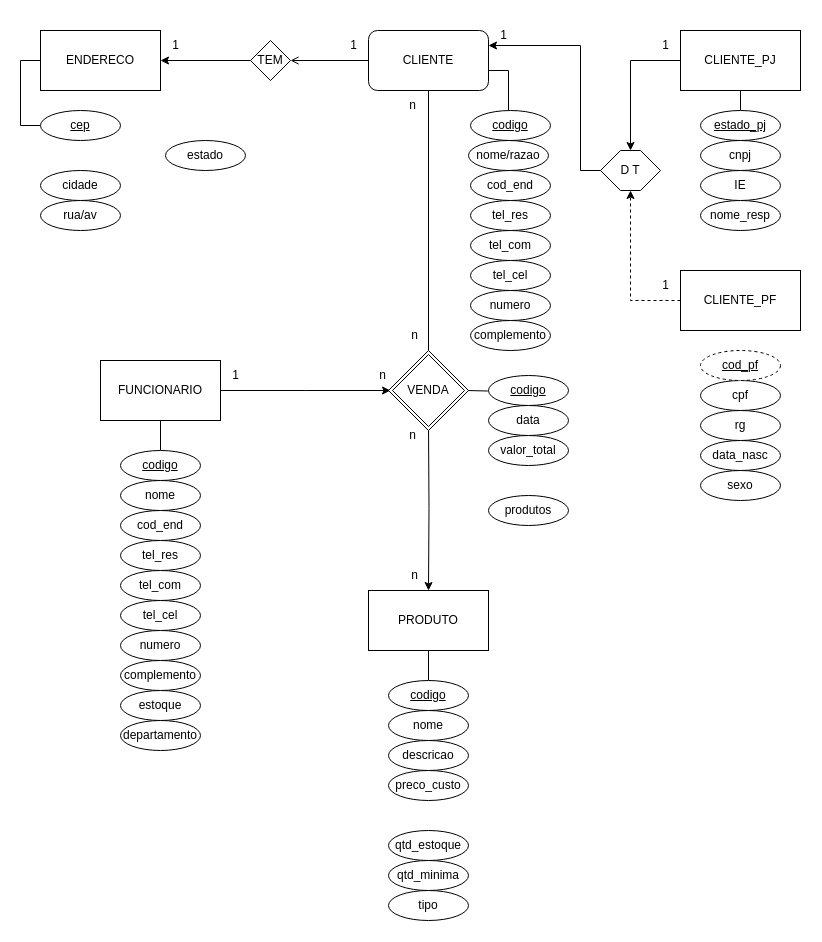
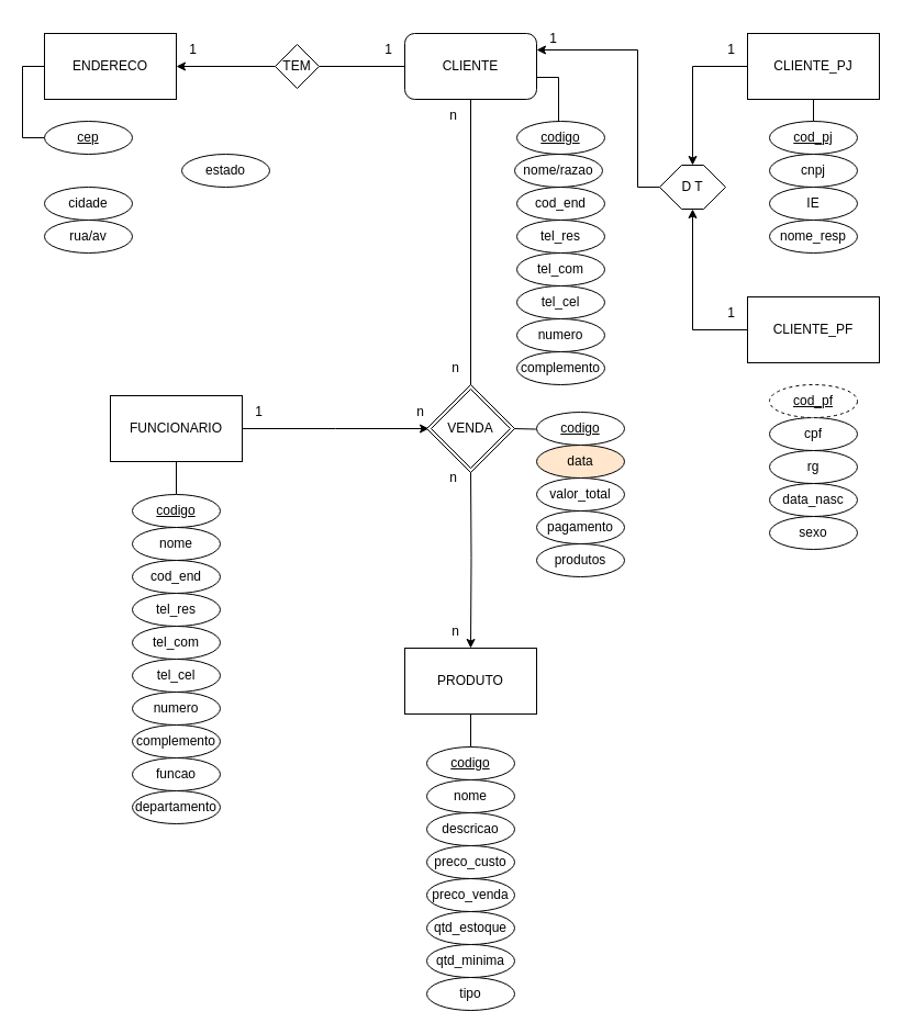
- <mxCell id="2" style="edgeStyle=orthogonalEdgeStyle;rounded=0;orthogonalLoop=1;jettySize=auto;html=1;entryX=1;entryY=0.5;entryDx=0;entryDy=0;endArrow=open;endFill=0;" edge="1" parent="1" source="4" target="37"><mxGeometry relative="1" as="geometry" /></mxCell>
+ <mxCell id="2" style="edgeStyle=orthogonalEdgeStyle;rounded=0;orthogonalLoop=1;jettySize=auto;html=1;entryX=1;entryY=0.5;entryDx=0;entryDy=0;endArrow=none;endFill=0;" edge="1" parent="1" source="4" target="37"><mxGeometry relative="1" as="geometry" /></mxCell>
- <mxCell id="40" value="&lt;u&gt;estado_pj&lt;/u&gt;" style="ellipse;whiteSpace=wrap;html=1;" vertex="1" parent="1"><mxGeometry x="700" y="110" width="80" height="30" as="geometry" /></mxCell>
+ <mxCell id="40" value="&lt;u&gt;cod_pj&lt;/u&gt;" style="ellipse;whiteSpace=wrap;html=1;" vertex="1" parent="1"><mxGeometry x="700" y="110" width="80" height="30" as="geometry" /></mxCell>
- <mxCell id="19" style="edgeStyle=orthogonalEdgeStyle;rounded=0;orthogonalLoop=1;jettySize=auto;html=1;entryX=0.5;entryY=1;entryDx=0;entryDy=0;dashed=1;" edge="1" parent="1" source="20" target="78"><mxGeometry relative="1" as="geometry"><mxPoint x="620" y="190" as="targetPoint" /></mxGeometry></mxCell>
+ <mxCell id="19" style="edgeStyle=orthogonalEdgeStyle;rounded=0;orthogonalLoop=1;jettySize=auto;html=1;entryX=0.5;entryY=1;entryDx=0;entryDy=0;" edge="1" parent="1" source="20" target="78"><mxGeometry relative="1" as="geometry"><mxPoint x="620" y="190" as="targetPoint" /></mxGeometry></mxCell>
- <mxCell id="69" value="data" style="ellipse;whiteSpace=wrap;html=1;" vertex="1" parent="1"><mxGeometry x="488" y="405" width="80" height="30" as="geometry" /></mxCell>
+ <mxCell id="69" value="data" style="ellipse;whiteSpace=wrap;html=1;fillColor=#ffe6cc;" vertex="1" parent="1"><mxGeometry x="488" y="405" width="80" height="30" as="geometry" /></mxCell>
+ <mxCell id="72" value="pagamento" style="ellipse;whiteSpace=wrap;html=1;" vertex="1" parent="1"><mxGeometry x="488" y="465" width="80" height="30" as="geometry" /></mxCell>
- <mxCell id="53" value="estoque" style="ellipse;whiteSpace=wrap;html=1;" vertex="1" parent="1"><mxGeometry x="120" y="690" width="80" height="30" as="geometry" /></mxCell>
+ <mxCell id="53" value="funcao" style="ellipse;whiteSpace=wrap;html=1;" vertex="1" parent="1"><mxGeometry x="120" y="690" width="80" height="30" as="geometry" /></mxCell>
+ <mxCell id="61" value="preco_venda" style="ellipse;whiteSpace=wrap;html=1;" vertex="1" parent="1"><mxGeometry x="388" y="800" width="80" height="30" as="geometry" /></mxCell>
